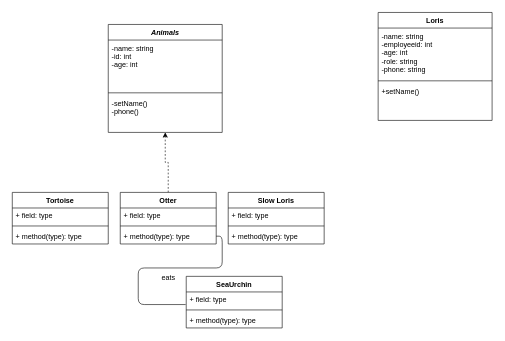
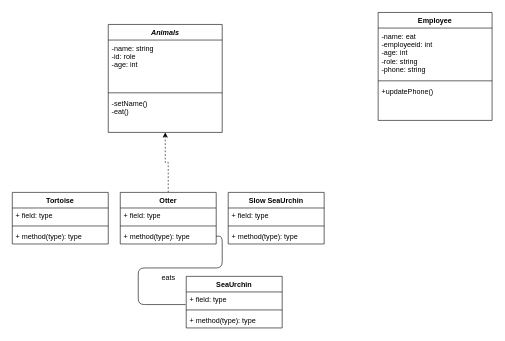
- <mxCell id="6" value="Loris" style="swimlane;fontStyle=1;align=center;verticalAlign=top;childLayout=stackLayout;horizontal=1;startSize=26;horizontalStack=0;resizeParent=1;resizeParentMax=0;resizeLast=0;collapsible=1;marginBottom=0;" vertex="1" parent="1"><mxGeometry x="630" y="20" width="190" height="180" as="geometry" /></mxCell>
+ <mxCell id="6" value="Employee" style="swimlane;fontStyle=1;align=center;verticalAlign=top;childLayout=stackLayout;horizontal=1;startSize=26;horizontalStack=0;resizeParent=1;resizeParentMax=0;resizeLast=0;collapsible=1;marginBottom=0;" vertex="1" parent="1"><mxGeometry x="630" y="20" width="190" height="180" as="geometry" /></mxCell>
- <mxCell id="7" value="-name: string&#10;-employeeid: int&#10;-age: int&#10;-role: string&#10;-phone: string&#10;&#10;" style="text;strokeColor=none;fillColor=none;align=left;verticalAlign=top;spacingLeft=4;spacingRight=4;overflow=hidden;rotatable=0;points=[[0,0.5],[1,0.5]];portConstraint=eastwest;" vertex="1" parent="6"><mxGeometry y="26" width="190" height="84" as="geometry" /></mxCell>
+ <mxCell id="7" value="-name: eat&#10;-employeeid: int&#10;-age: int&#10;-role: string&#10;-phone: string&#10;&#10;" style="text;strokeColor=none;fillColor=none;align=left;verticalAlign=top;spacingLeft=4;spacingRight=4;overflow=hidden;rotatable=0;points=[[0,0.5],[1,0.5]];portConstraint=eastwest;" vertex="1" parent="6"><mxGeometry y="26" width="190" height="84" as="geometry" /></mxCell>
- <mxCell id="3" value="-name: string&#10;-id: int&#10;-age: int&#10;" style="text;strokeColor=none;fillColor=none;align=left;verticalAlign=top;spacingLeft=4;spacingRight=4;overflow=hidden;rotatable=0;points=[[0,0.5],[1,0.5]];portConstraint=eastwest;" vertex="1" parent="2"><mxGeometry y="26" width="190" height="84" as="geometry" /></mxCell>
+ <mxCell id="3" value="-name: string&#10;-id: role&#10;-age: int&#10;" style="text;strokeColor=none;fillColor=none;align=left;verticalAlign=top;spacingLeft=4;spacingRight=4;overflow=hidden;rotatable=0;points=[[0,0.5],[1,0.5]];portConstraint=eastwest;" vertex="1" parent="2"><mxGeometry y="26" width="190" height="84" as="geometry" /></mxCell>
- <mxCell id="9" value="+setName()&#10;&#10;" style="text;strokeColor=none;fillColor=none;align=left;verticalAlign=top;spacingLeft=4;spacingRight=4;overflow=hidden;rotatable=0;points=[[0,0.5],[1,0.5]];portConstraint=eastwest;" vertex="1" parent="6"><mxGeometry y="118" width="190" height="62" as="geometry" /></mxCell>
+ <mxCell id="9" value="+updatePhone()&#10;&#10;" style="text;strokeColor=none;fillColor=none;align=left;verticalAlign=top;spacingLeft=4;spacingRight=4;overflow=hidden;rotatable=0;points=[[0,0.5],[1,0.5]];portConstraint=eastwest;" vertex="1" parent="6"><mxGeometry y="118" width="190" height="62" as="geometry" /></mxCell>
- <mxCell id="5" value="-setName()&#10;-phone()&#10;" style="text;strokeColor=none;fillColor=none;align=left;verticalAlign=top;spacingLeft=4;spacingRight=4;overflow=hidden;rotatable=0;points=[[0,0.5],[1,0.5]];portConstraint=eastwest;" vertex="1" parent="2"><mxGeometry y="118" width="190" height="62" as="geometry" /></mxCell>
+ <mxCell id="5" value="-setName()&#10;-eat()&#10;" style="text;strokeColor=none;fillColor=none;align=left;verticalAlign=top;spacingLeft=4;spacingRight=4;overflow=hidden;rotatable=0;points=[[0,0.5],[1,0.5]];portConstraint=eastwest;" vertex="1" parent="2"><mxGeometry y="118" width="190" height="62" as="geometry" /></mxCell>
- <mxCell id="14" value="Slow Loris" style="swimlane;fontStyle=1;align=center;verticalAlign=top;childLayout=stackLayout;horizontal=1;startSize=26;horizontalStack=0;resizeParent=1;resizeParentMax=0;resizeLast=0;collapsible=1;marginBottom=0;" vertex="1" parent="1"><mxGeometry x="380" y="320" width="160" height="86" as="geometry" /></mxCell>
+ <mxCell id="14" value="Slow SeaUrchin" style="swimlane;fontStyle=1;align=center;verticalAlign=top;childLayout=stackLayout;horizontal=1;startSize=26;horizontalStack=0;resizeParent=1;resizeParentMax=0;resizeLast=0;collapsible=1;marginBottom=0;" vertex="1" parent="1"><mxGeometry x="380" y="320" width="160" height="86" as="geometry" /></mxCell>
